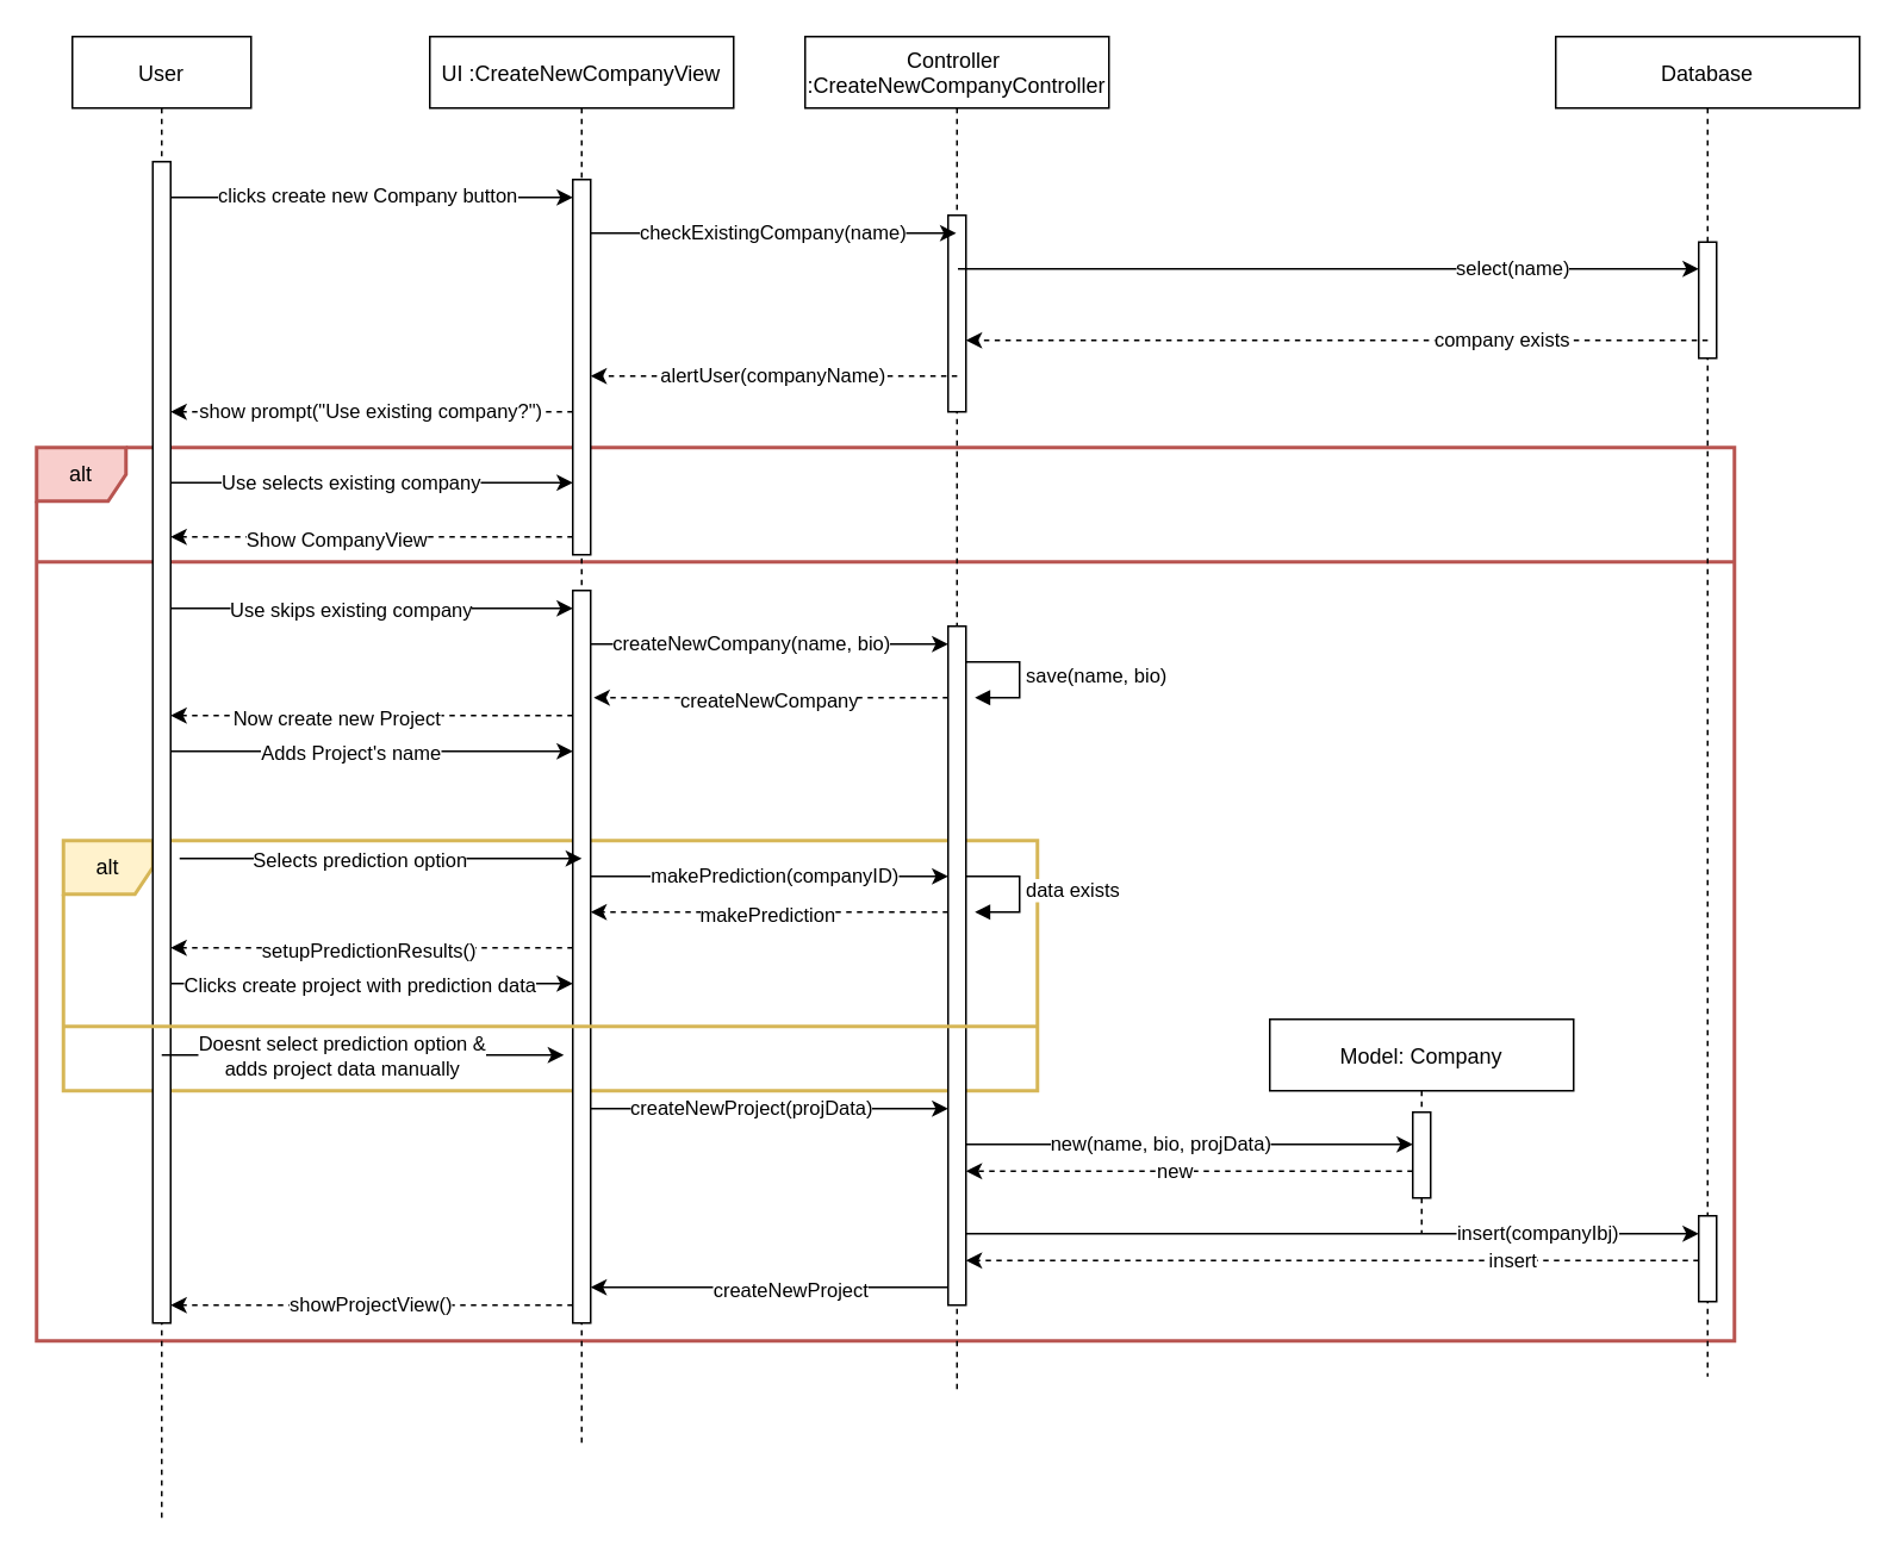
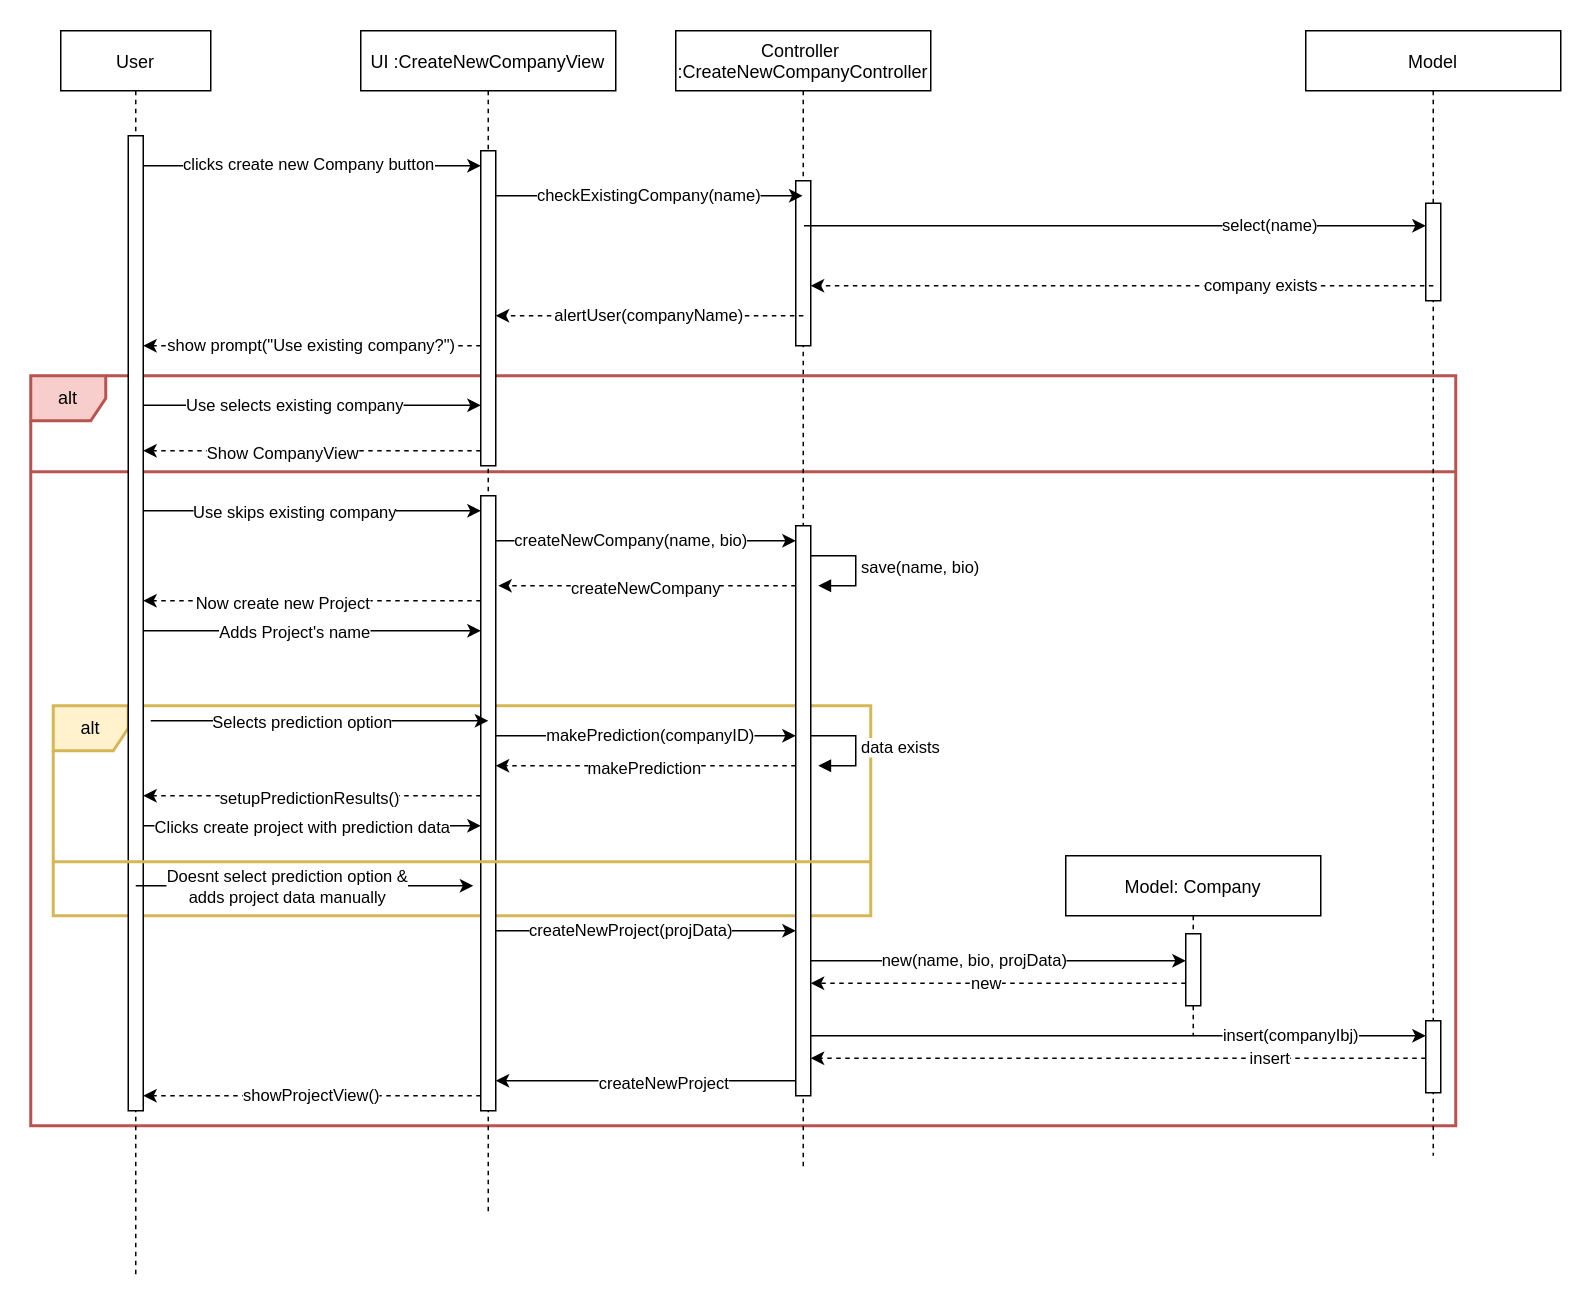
- <mxCell id="17" value="Database" style="shape=umlLifeline;perimeter=lifelinePerimeter;container=1;collapsible=0;recursiveResize=0;rounded=0;shadow=0;strokeWidth=1;" parent="1" vertex="1"><mxGeometry x="870" y="20" width="170" height="750" as="geometry" /></mxCell>
+ <mxCell id="17" value="Model" style="shape=umlLifeline;perimeter=lifelinePerimeter;container=1;collapsible=0;recursiveResize=0;rounded=0;shadow=0;strokeWidth=1;" parent="1" vertex="1"><mxGeometry x="870" y="20" width="170" height="750" as="geometry" /></mxCell>
